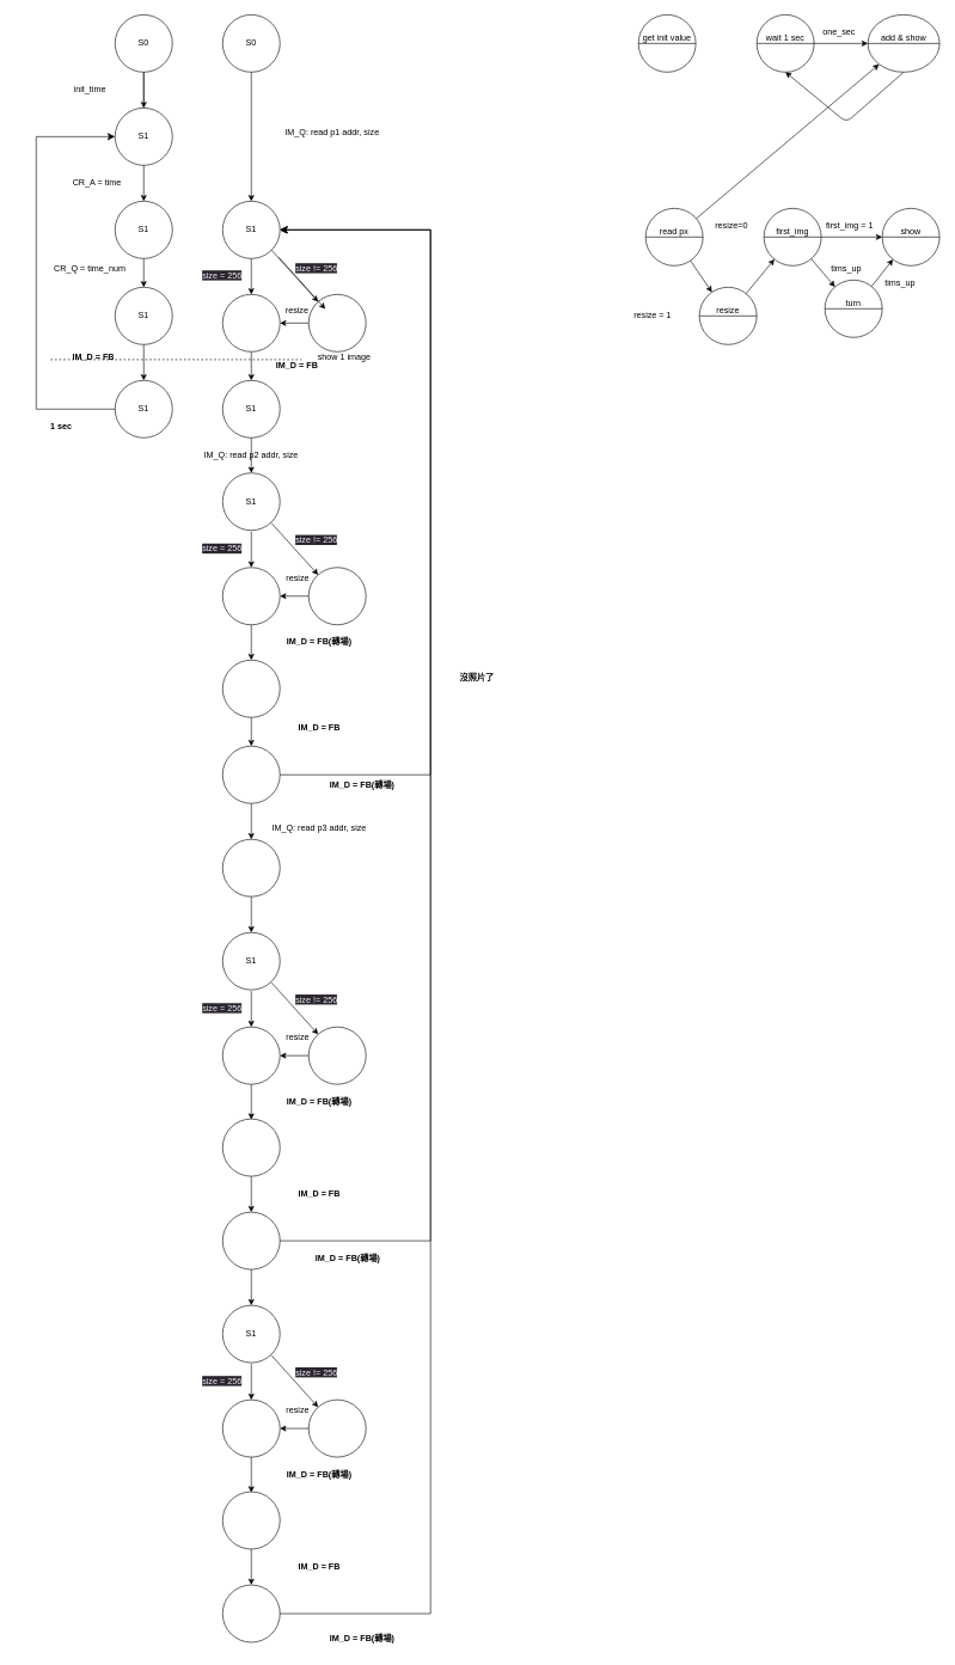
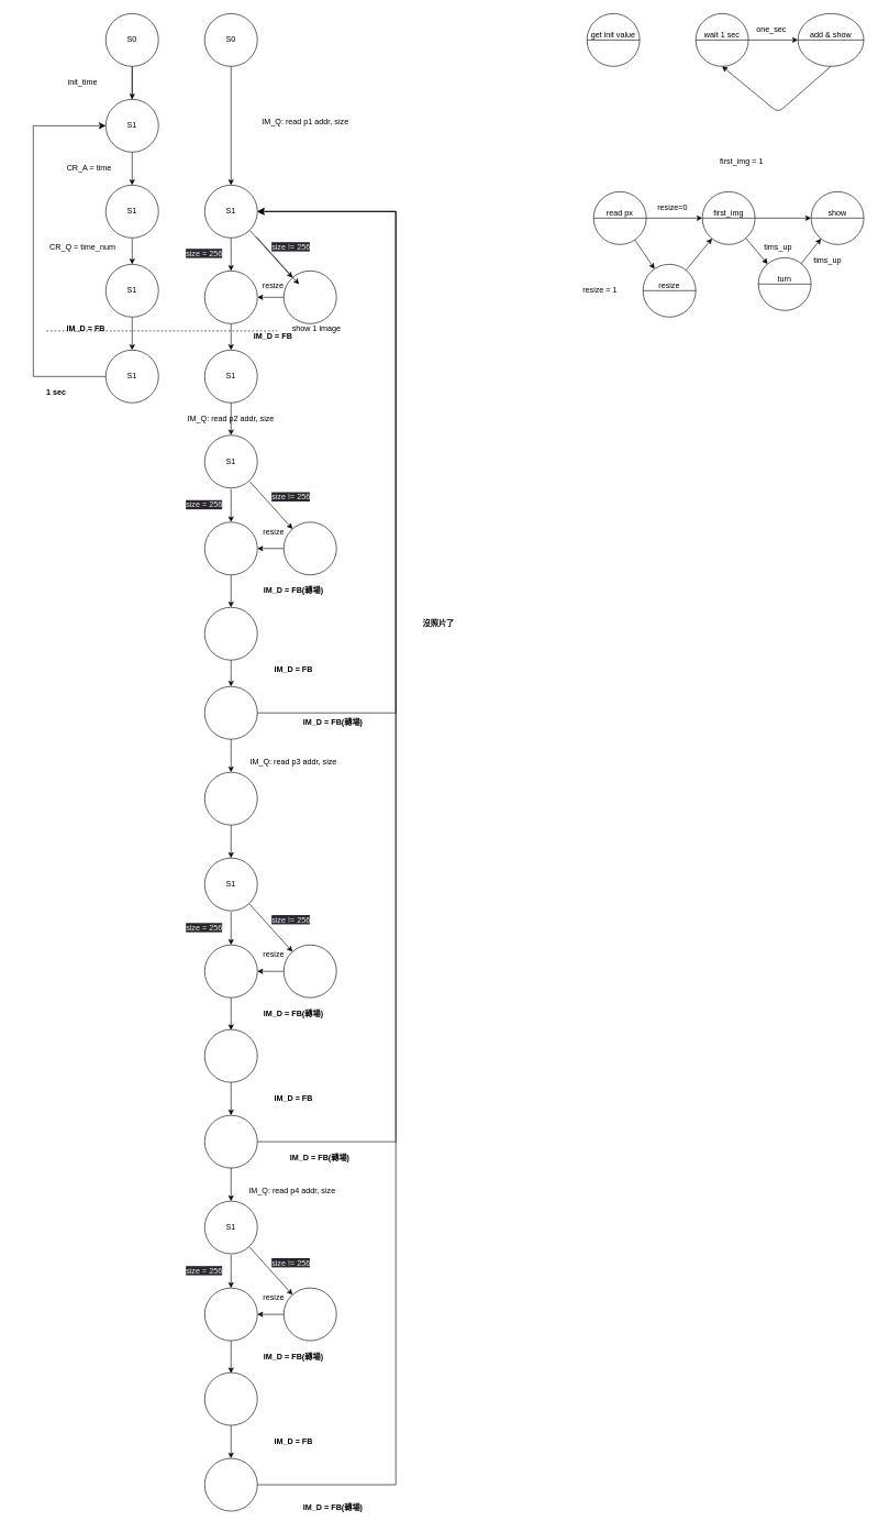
- <mxCell id="103" value="" style="edgeStyle=none;html=1;" edge="1" parent="1" source="105" target="100"><mxGeometry relative="1" as="geometry" /></mxCell>
+ <mxCell id="103" value="" style="edgeStyle=none;html=1;" edge="1" parent="1" source="105" target="108"><mxGeometry relative="1" as="geometry" /></mxCell>
- <mxCell id="109" value="first_img = 1" style="text;html=1;strokeColor=none;fillColor=none;align=center;verticalAlign=middle;whiteSpace=wrap;rounded=0;" vertex="1" parent="1"><mxGeometry x="1150" y="300" width="70" height="30" as="geometry" /></mxCell>
+ <mxCell id="109" value="first_img = 1" style="text;html=1;strokeColor=none;fillColor=none;align=center;verticalAlign=middle;whiteSpace=wrap;rounded=0;" vertex="1" parent="1"><mxGeometry x="1090" y="230" width="70" height="30" as="geometry" /></mxCell>
+ <mxCell id="73" value="IM_Q: read p4 addr, size" style="text;html=1;strokeColor=none;fillColor=none;align=center;verticalAlign=middle;whiteSpace=wrap;rounded=0;" parent="1" vertex="1"><mxGeometry x="368" y="1790" width="150" height="30" as="geometry" /></mxCell>
